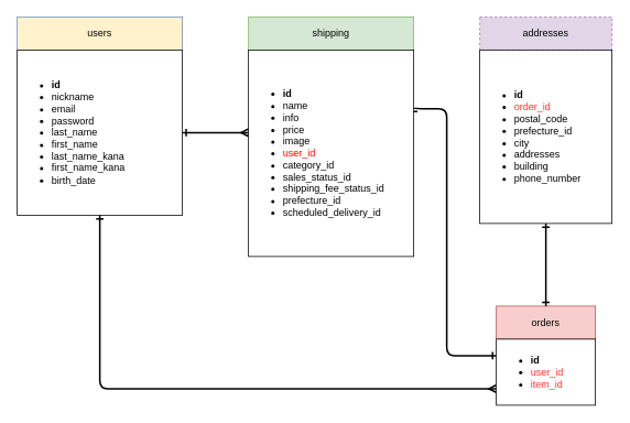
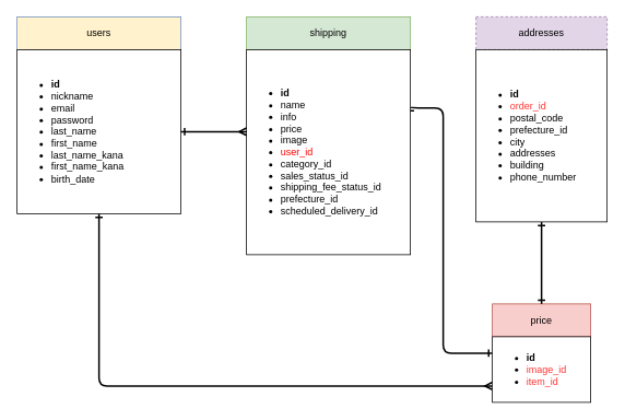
- <mxCell id="7" value="orders" style="rounded=0;whiteSpace=wrap;html=1;fillColor=#f8cecc;strokeColor=#b85450;" vertex="1" parent="1"><mxGeometry x="600" y="370" width="120" height="40" as="geometry" /></mxCell>
+ <mxCell id="7" value="price" style="rounded=0;whiteSpace=wrap;html=1;fillColor=#f8cecc;strokeColor=#b85450;" vertex="1" parent="1"><mxGeometry x="600" y="370" width="120" height="40" as="geometry" /></mxCell>
- <mxCell id="10" value="&lt;ul&gt;&lt;li style=&quot;&quot;&gt;&lt;b&gt;id&lt;/b&gt;&lt;/li&gt;&lt;li style=&quot;&quot;&gt;&lt;font style=&quot;color: rgb(255, 51, 51);&quot;&gt;user_id&lt;/font&gt;&lt;/li&gt;&lt;li style=&quot;&quot;&gt;&lt;font style=&quot;color: rgb(255, 51, 51);&quot;&gt;item_id&lt;/font&gt;&lt;/li&gt;&lt;/ul&gt;" style="rounded=0;whiteSpace=wrap;html=1;strokeColor=default;align=left;" vertex="1" parent="1"><mxGeometry x="600" y="410" width="120" height="80" as="geometry" /></mxCell>
+ <mxCell id="10" value="&lt;ul&gt;&lt;li style=&quot;&quot;&gt;&lt;b&gt;id&lt;/b&gt;&lt;/li&gt;&lt;li style=&quot;&quot;&gt;&lt;font style=&quot;color: rgb(255, 51, 51);&quot;&gt;image_id&lt;/font&gt;&lt;/li&gt;&lt;li style=&quot;&quot;&gt;&lt;font style=&quot;color: rgb(255, 51, 51);&quot;&gt;item_id&lt;/font&gt;&lt;/li&gt;&lt;/ul&gt;" style="rounded=0;whiteSpace=wrap;html=1;strokeColor=default;align=left;" vertex="1" parent="1"><mxGeometry x="600" y="410" width="120" height="80" as="geometry" /></mxCell>
